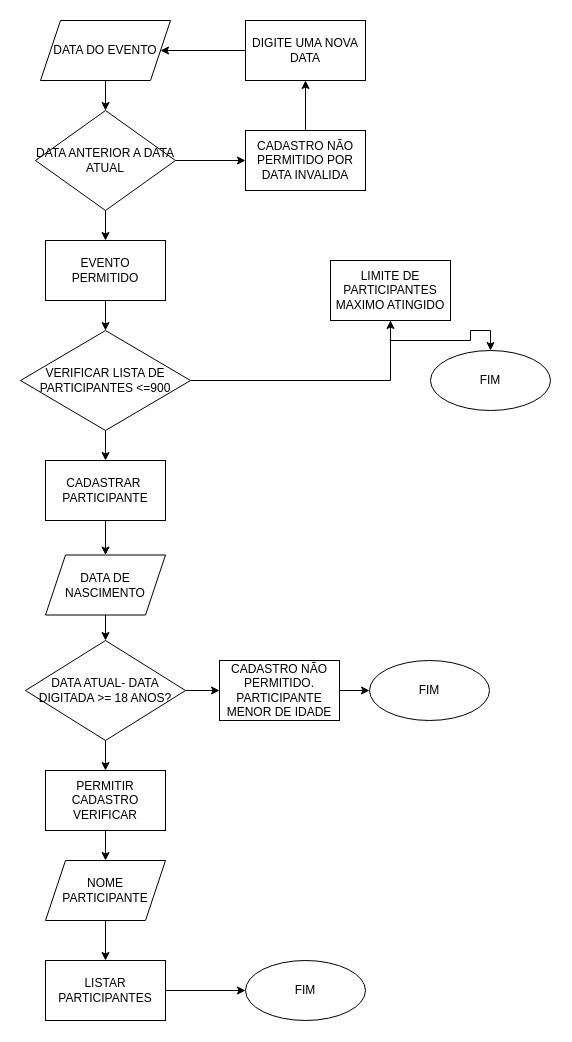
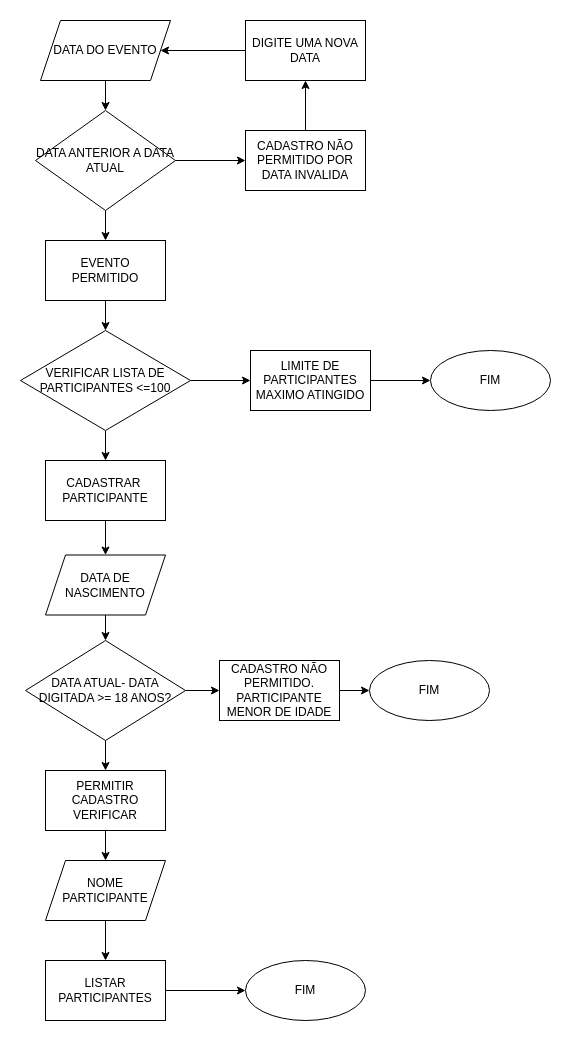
- <mxCell id="29" value="LIMITE DE PARTICIPANTES MAXIMO ATINGIDO" style="whiteSpace=wrap;html=1;" vertex="1" parent="1"><mxGeometry x="330" y="260" width="120" height="60" as="geometry" /></mxCell>
+ <mxCell id="29" value="LIMITE DE PARTICIPANTES MAXIMO ATINGIDO" style="whiteSpace=wrap;html=1;" vertex="1" parent="1"><mxGeometry x="250" y="350" width="120" height="60" as="geometry" /></mxCell>
- <mxCell id="27" value="VERIFICAR LISTA DE PARTICIPANTES &amp;lt;=900" style="rhombus;whiteSpace=wrap;html=1;" vertex="1" parent="1"><mxGeometry x="20" y="330" width="170" height="100" as="geometry" /></mxCell>
+ <mxCell id="27" value="VERIFICAR LISTA DE PARTICIPANTES &amp;lt;=100" style="rhombus;whiteSpace=wrap;html=1;" vertex="1" parent="1"><mxGeometry x="20" y="330" width="170" height="100" as="geometry" /></mxCell>
